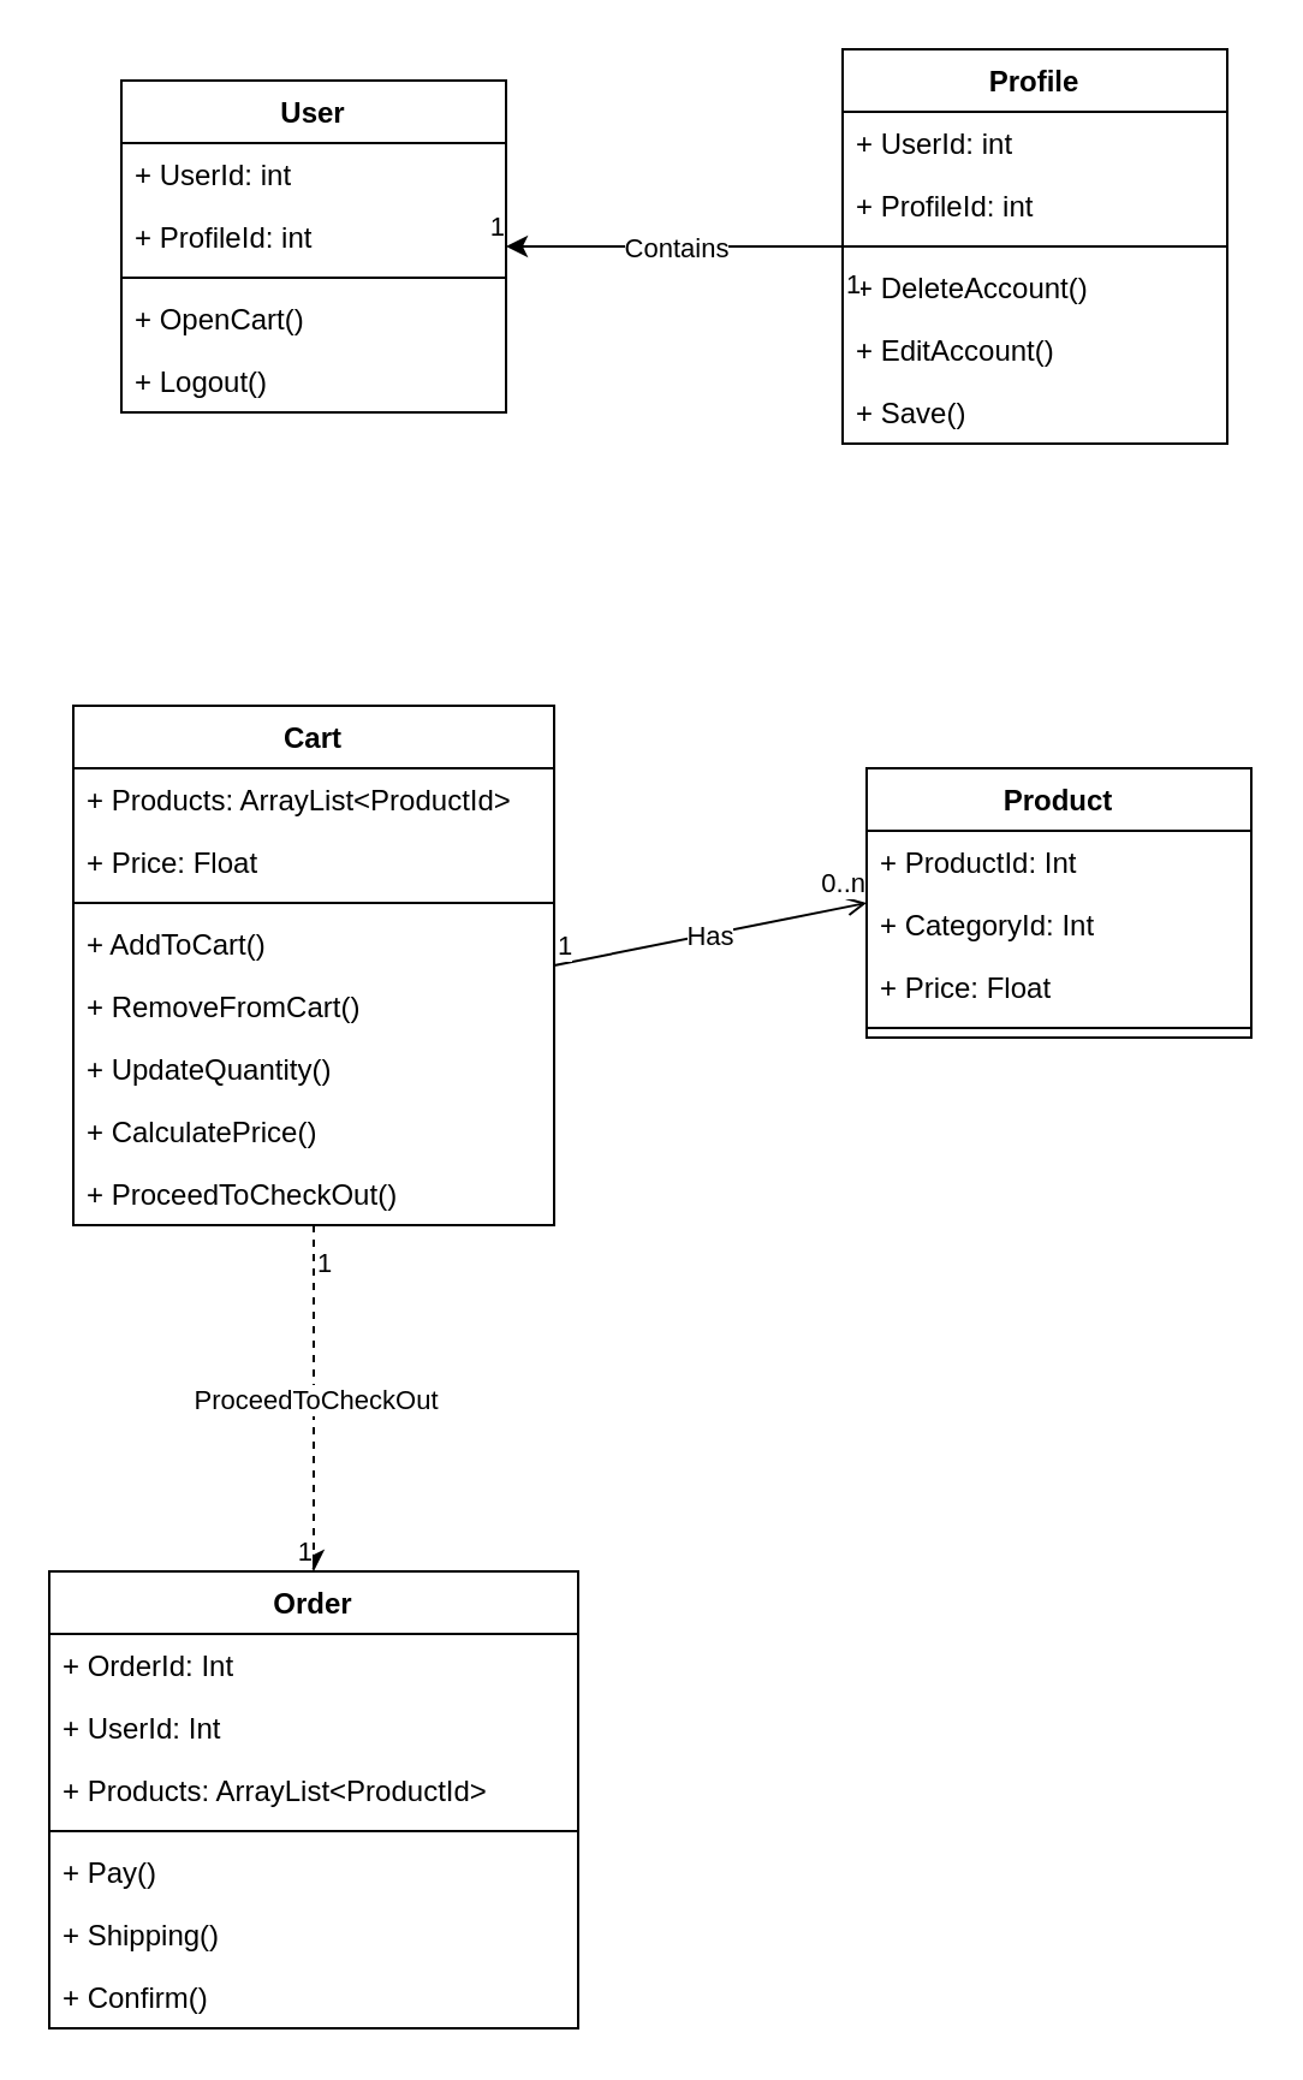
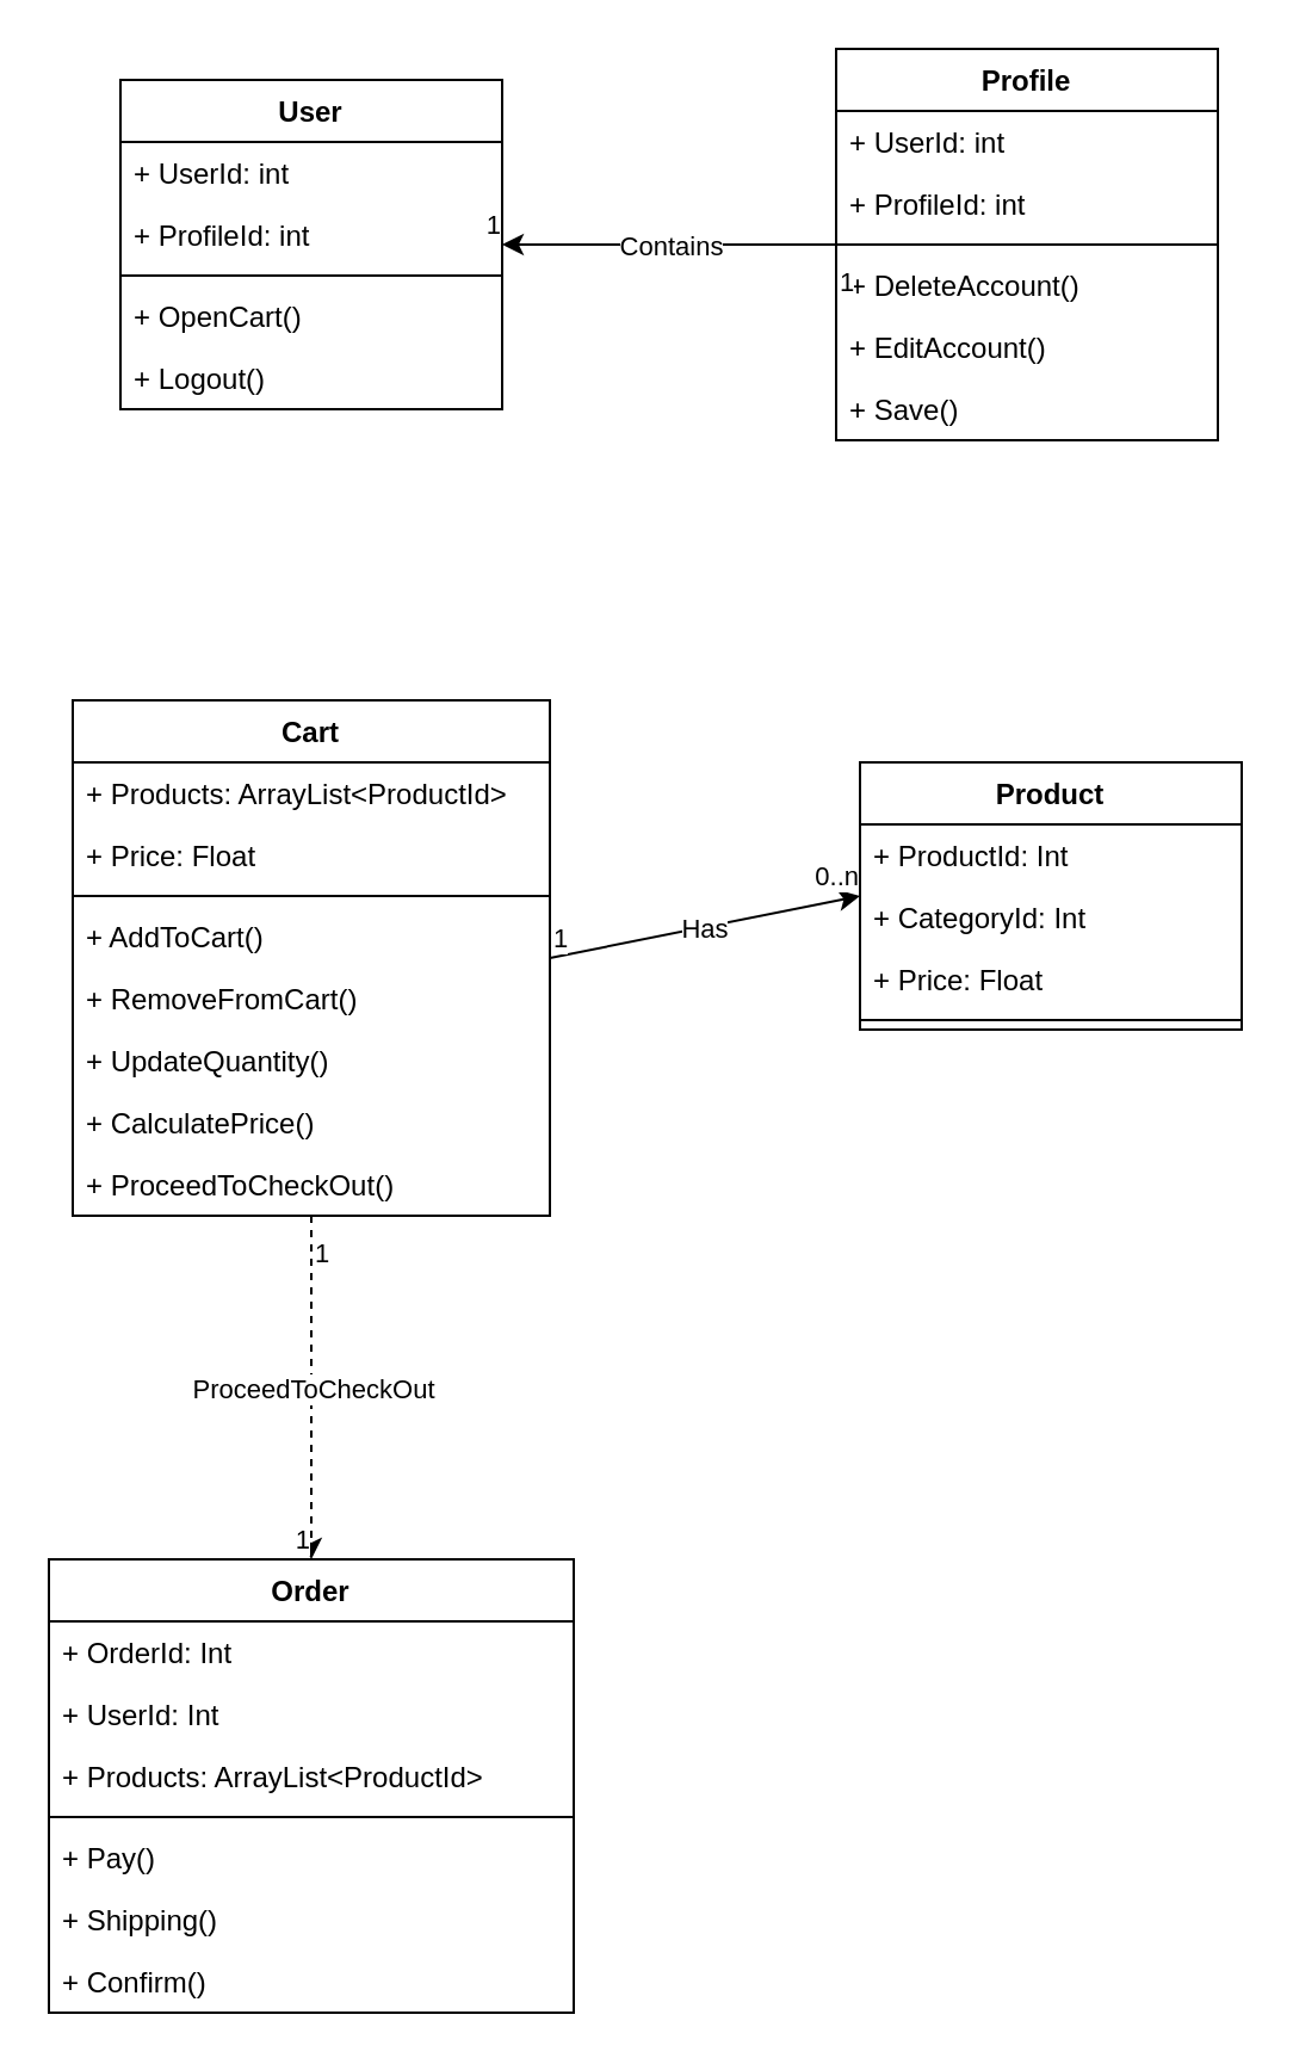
- <mxCell id="22" value="" style="endArrow=open;html=1;rounded=0;exitX=1;exitY=0.5;exitDx=0;exitDy=0;entryX=0;entryY=0.5;entryDx=0;entryDy=0;" parent="1" source="13" target="8" edge="1"><mxGeometry relative="1" as="geometry"><mxPoint x="310" y="213" as="sourcePoint" /><mxPoint x="470" y="213" as="targetPoint" /></mxGeometry></mxCell>
+ <mxCell id="22" value="" style="endArrow=classic;html=1;rounded=0;exitX=1;exitY=0.5;exitDx=0;exitDy=0;entryX=0;entryY=0.5;entryDx=0;entryDy=0;" parent="1" source="13" target="8" edge="1"><mxGeometry relative="1" as="geometry"><mxPoint x="310" y="213" as="sourcePoint" /><mxPoint x="470" y="213" as="targetPoint" /></mxGeometry></mxCell>
